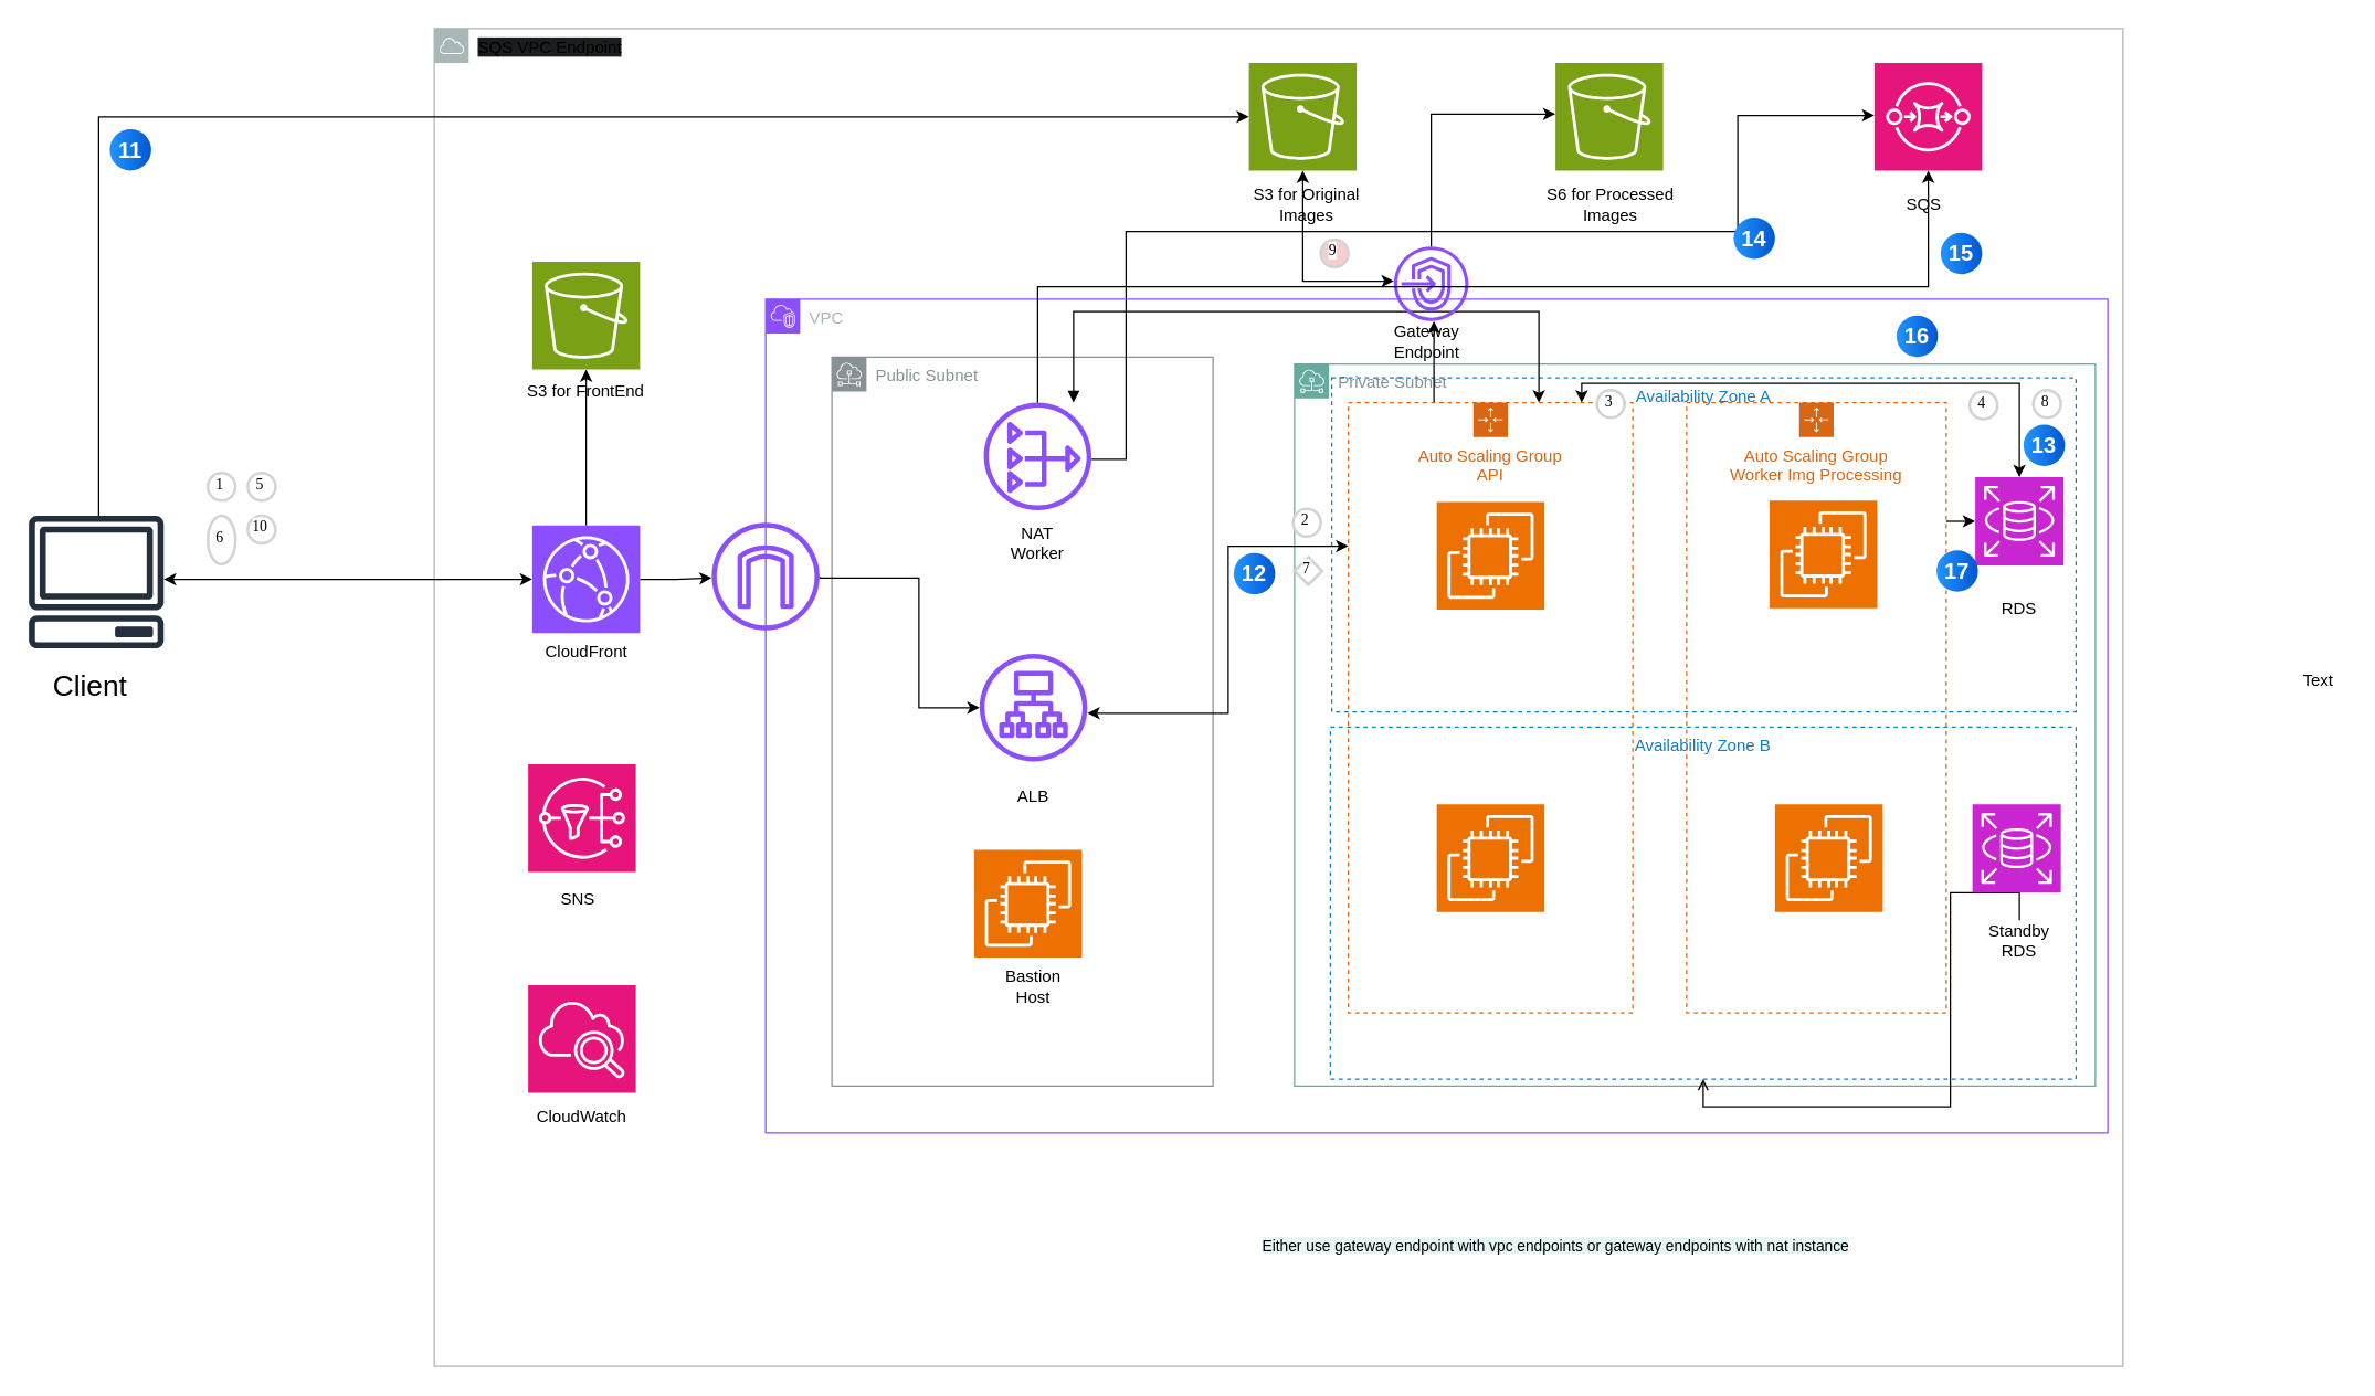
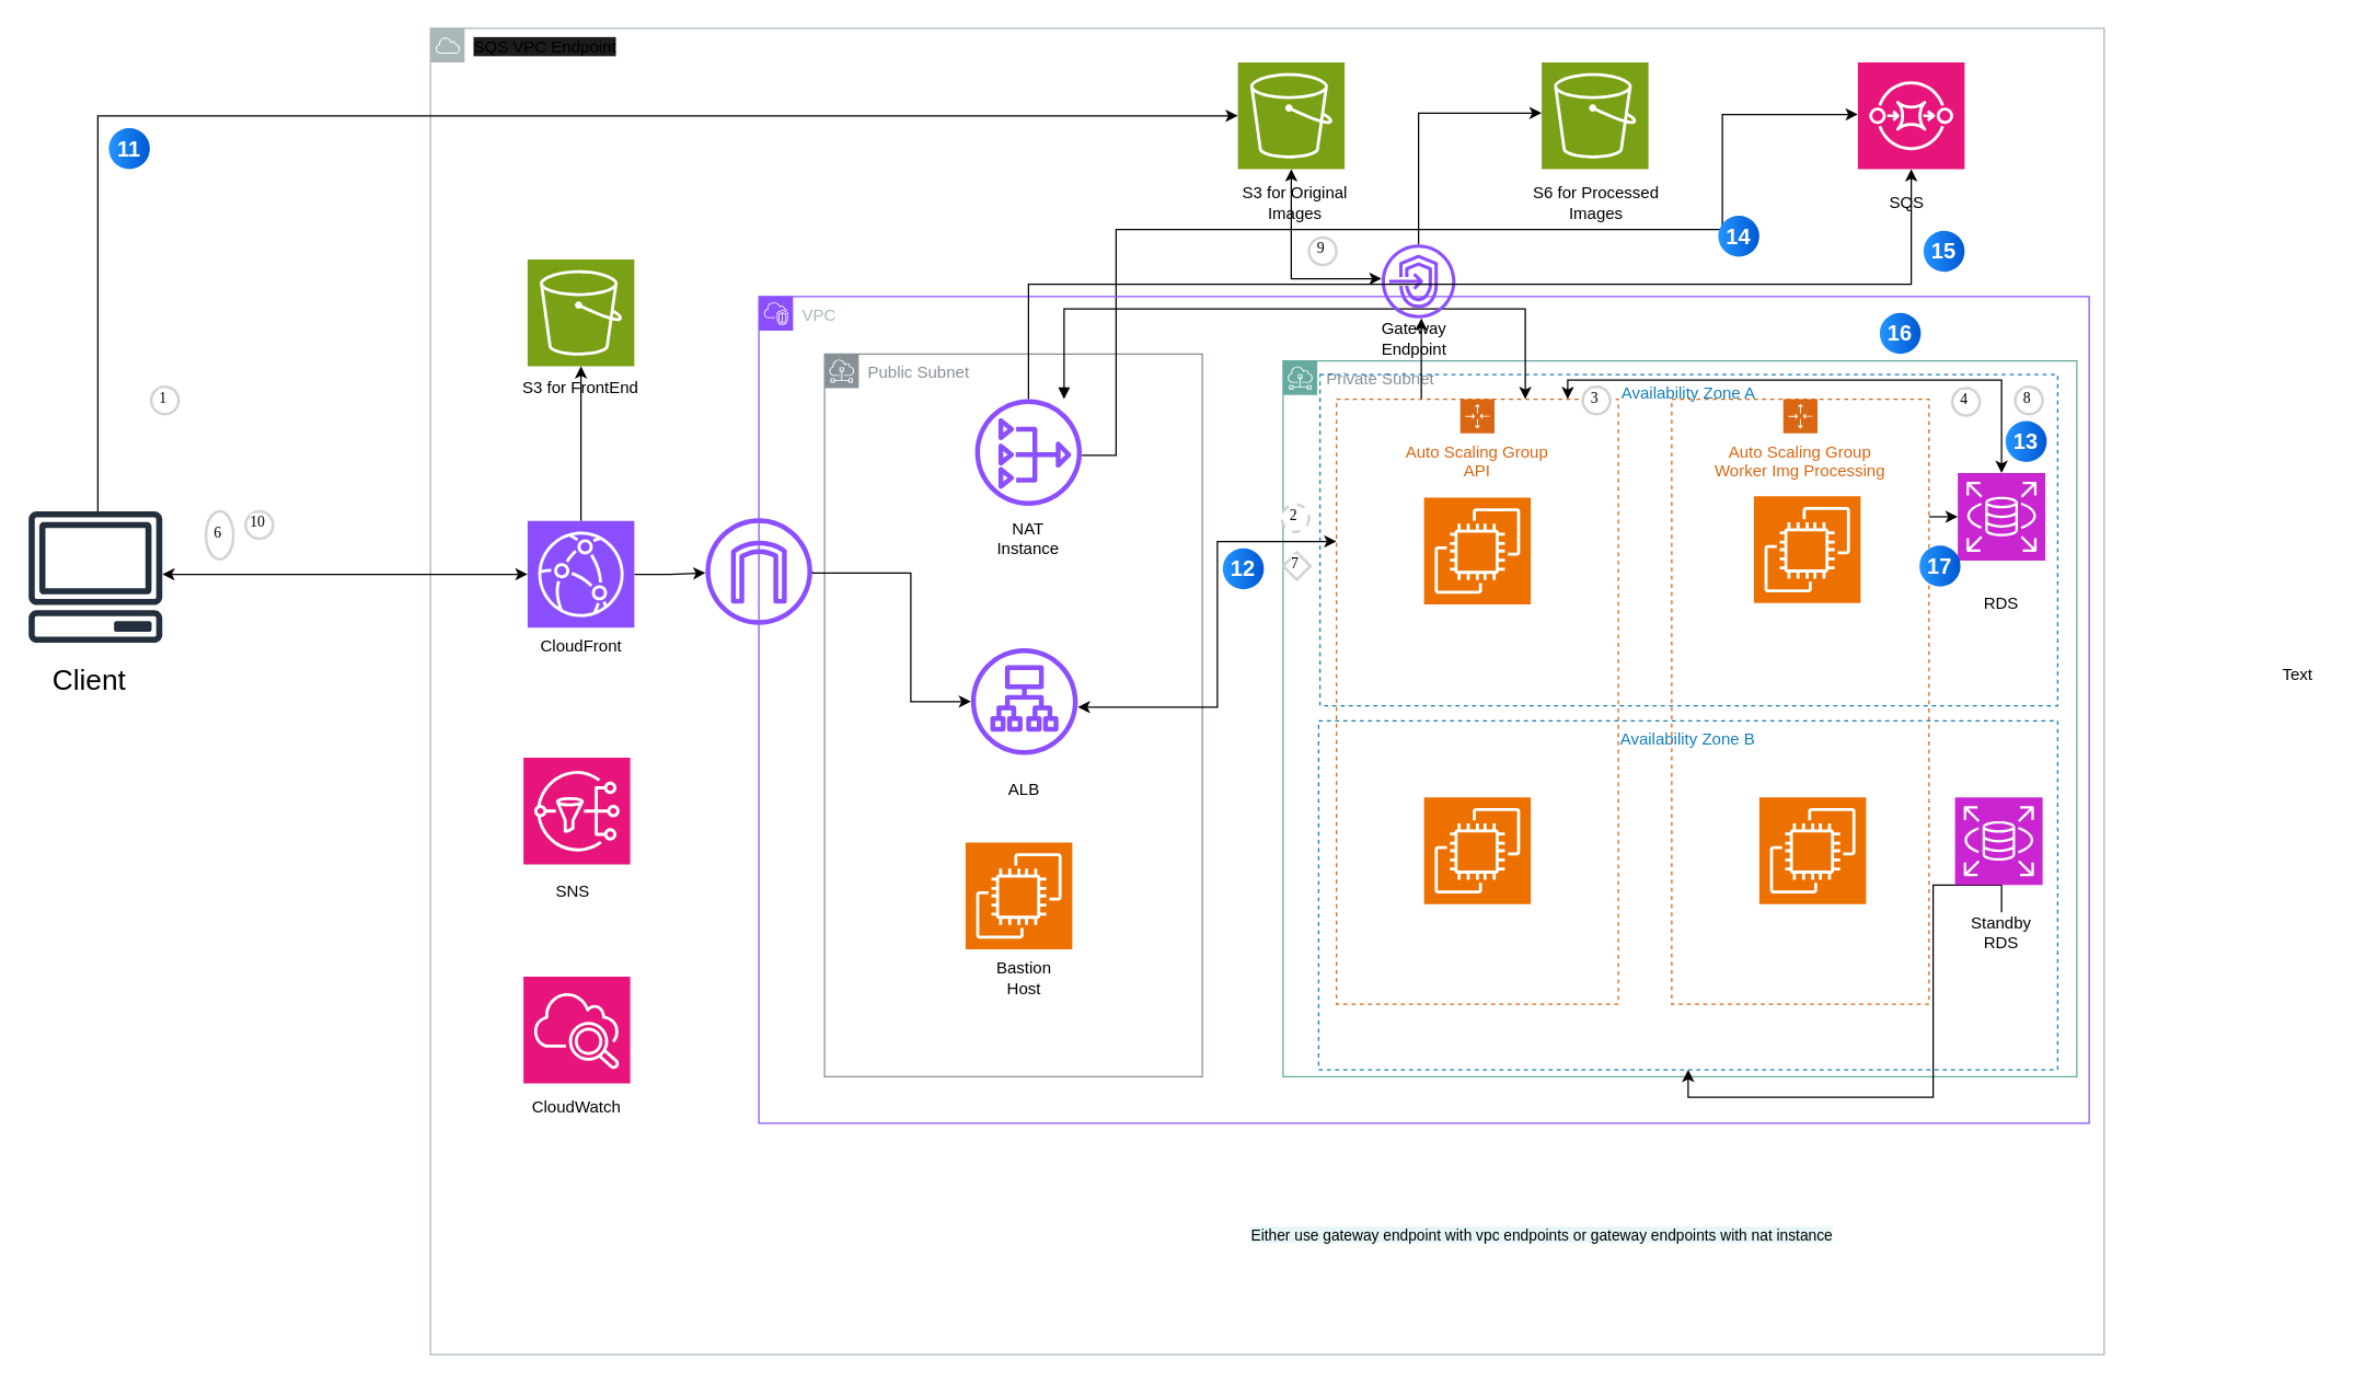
- <mxCell id="52" value="9" style="ellipse;whiteSpace=wrap;html=1;aspect=fixed;strokeWidth=2;fontFamily=Tahoma;spacingBottom=4;spacingRight=2;strokeColor=#d3d3d3;fontSize=11;fontColor=default;labelBackgroundColor=default;fillColor=#f8cecc;" parent="1" vertex="1"><mxGeometry x="956" y="173" width="20" height="20" as="geometry" /></mxCell>
+ <mxCell id="52" value="9" style="ellipse;whiteSpace=wrap;html=1;aspect=fixed;strokeWidth=2;fontFamily=Tahoma;spacingBottom=4;spacingRight=2;strokeColor=#d3d3d3;fontSize=11;fontColor=default;labelBackgroundColor=default;" parent="1" vertex="1"><mxGeometry x="956" y="173" width="20" height="20" as="geometry" /></mxCell>
- <mxCell id="34" value="1" style="ellipse;whiteSpace=wrap;html=1;aspect=fixed;strokeWidth=2;fontFamily=Tahoma;spacingBottom=4;spacingRight=2;strokeColor=#d3d3d3;fontSize=11;fontColor=default;labelBackgroundColor=default;" parent="1" vertex="1"><mxGeometry x="150" y="342" width="20" height="20" as="geometry" /></mxCell>
+ <mxCell id="34" value="1" style="ellipse;whiteSpace=wrap;html=1;aspect=fixed;strokeWidth=2;fontFamily=Tahoma;spacingBottom=4;spacingRight=2;strokeColor=#d3d3d3;fontSize=11;fontColor=default;labelBackgroundColor=default;" parent="1" vertex="1"><mxGeometry x="110" y="282" width="20" height="20" as="geometry" /></mxCell>
- <mxCell id="36" value="5" style="ellipse;whiteSpace=wrap;html=1;aspect=fixed;strokeWidth=2;fontFamily=Tahoma;spacingBottom=4;spacingRight=2;strokeColor=#d3d3d3;fontSize=11;fontColor=default;labelBackgroundColor=default;" parent="1" vertex="1"><mxGeometry x="179" y="342" width="20" height="20" as="geometry" /></mxCell>
- <mxCell id="71" value="2" style="ellipse;whiteSpace=wrap;html=1;aspect=fixed;strokeWidth=2;fontFamily=Tahoma;spacingBottom=4;spacingRight=2;strokeColor=#d3d3d3;fontSize=11;fontColor=default;labelBackgroundColor=default;" parent="1" vertex="1"><mxGeometry x="936" y="368" width="20" height="20" as="geometry" /></mxCell>
+ <mxCell id="71" value="2" style="ellipse;whiteSpace=wrap;html=1;aspect=fixed;strokeWidth=2;fontFamily=Tahoma;spacingBottom=4;spacingRight=2;strokeColor=#d3d3d3;fontSize=11;fontColor=default;labelBackgroundColor=default;dashed=1;" parent="1" vertex="1"><mxGeometry x="936" y="368" width="20" height="20" as="geometry" /></mxCell>
- <mxCell id="32" value="&lt;font style=&quot;color: light-dark(rgb(0, 0, 0), rgb(0, 0, 0));&quot;&gt;NAT Worker&lt;/font&gt;" style="text;strokeColor=none;align=center;fillColor=none;html=1;verticalAlign=middle;whiteSpace=wrap;rounded=0;" parent="30" vertex="1"><mxGeometry x="9" y="86.5" width="60" height="30" as="geometry" /></mxCell>
+ <mxCell id="32" value="&lt;font style=&quot;color: light-dark(rgb(0, 0, 0), rgb(0, 0, 0));&quot;&gt;NAT Instance&lt;/font&gt;" style="text;strokeColor=none;align=center;fillColor=none;html=1;verticalAlign=middle;whiteSpace=wrap;rounded=0;" parent="30" vertex="1"><mxGeometry x="9" y="86.5" width="60" height="30" as="geometry" /></mxCell>
- <mxCell id="22" style="edgeStyle=orthogonalEdgeStyle;rounded=0;orthogonalLoop=1;jettySize=auto;html=1;exitX=0.5;exitY=0;exitDx=0;exitDy=0;endArrow=open;" parent="1" source="69" target="6" edge="1"><mxGeometry relative="1" as="geometry" /></mxCell>
+ <mxCell id="22" style="edgeStyle=orthogonalEdgeStyle;rounded=0;orthogonalLoop=1;jettySize=auto;html=1;exitX=0.5;exitY=0;exitDx=0;exitDy=0;" parent="1" source="69" target="6" edge="1"><mxGeometry relative="1" as="geometry" /></mxCell>
